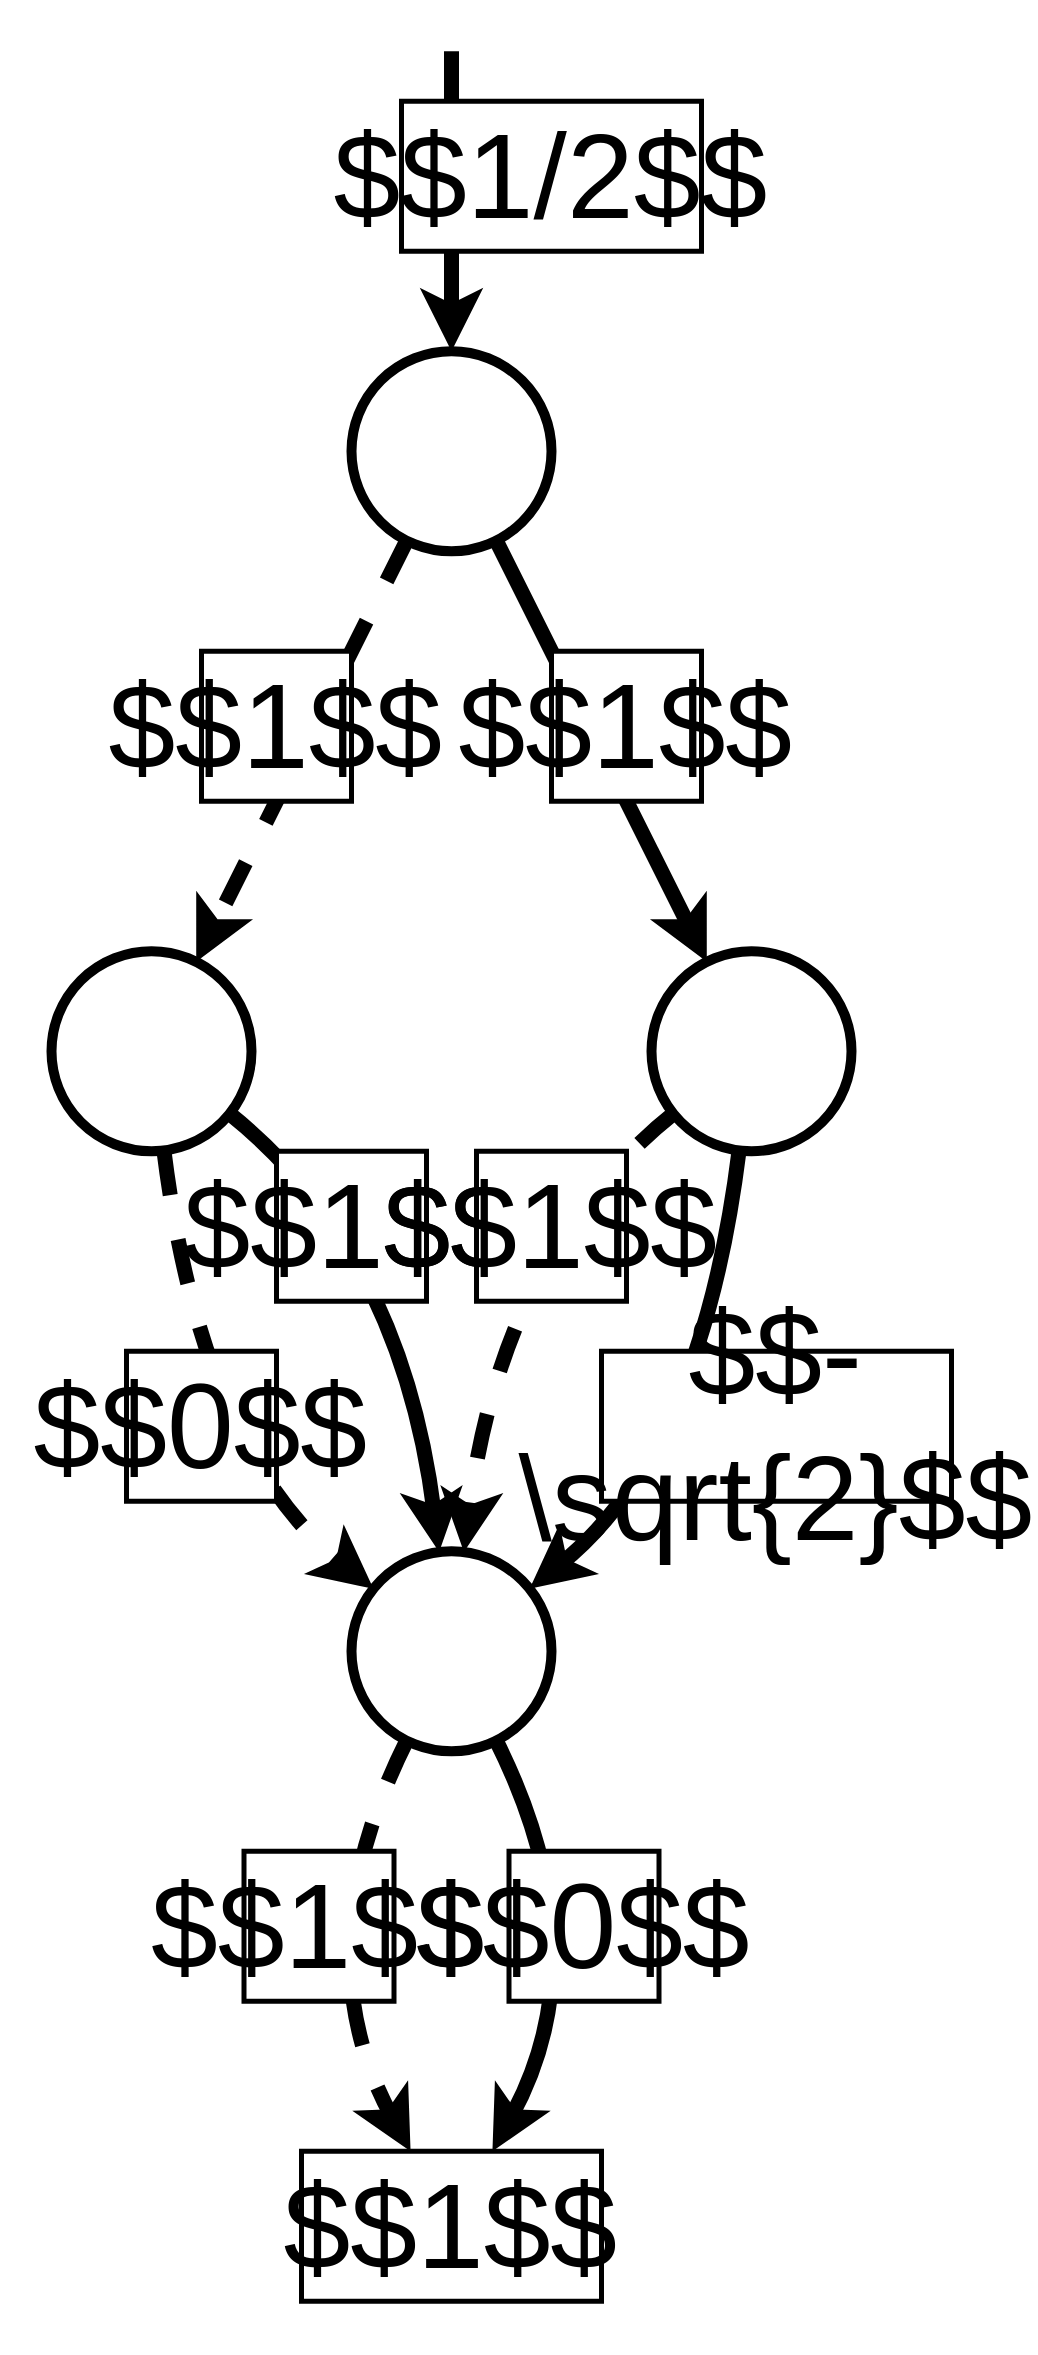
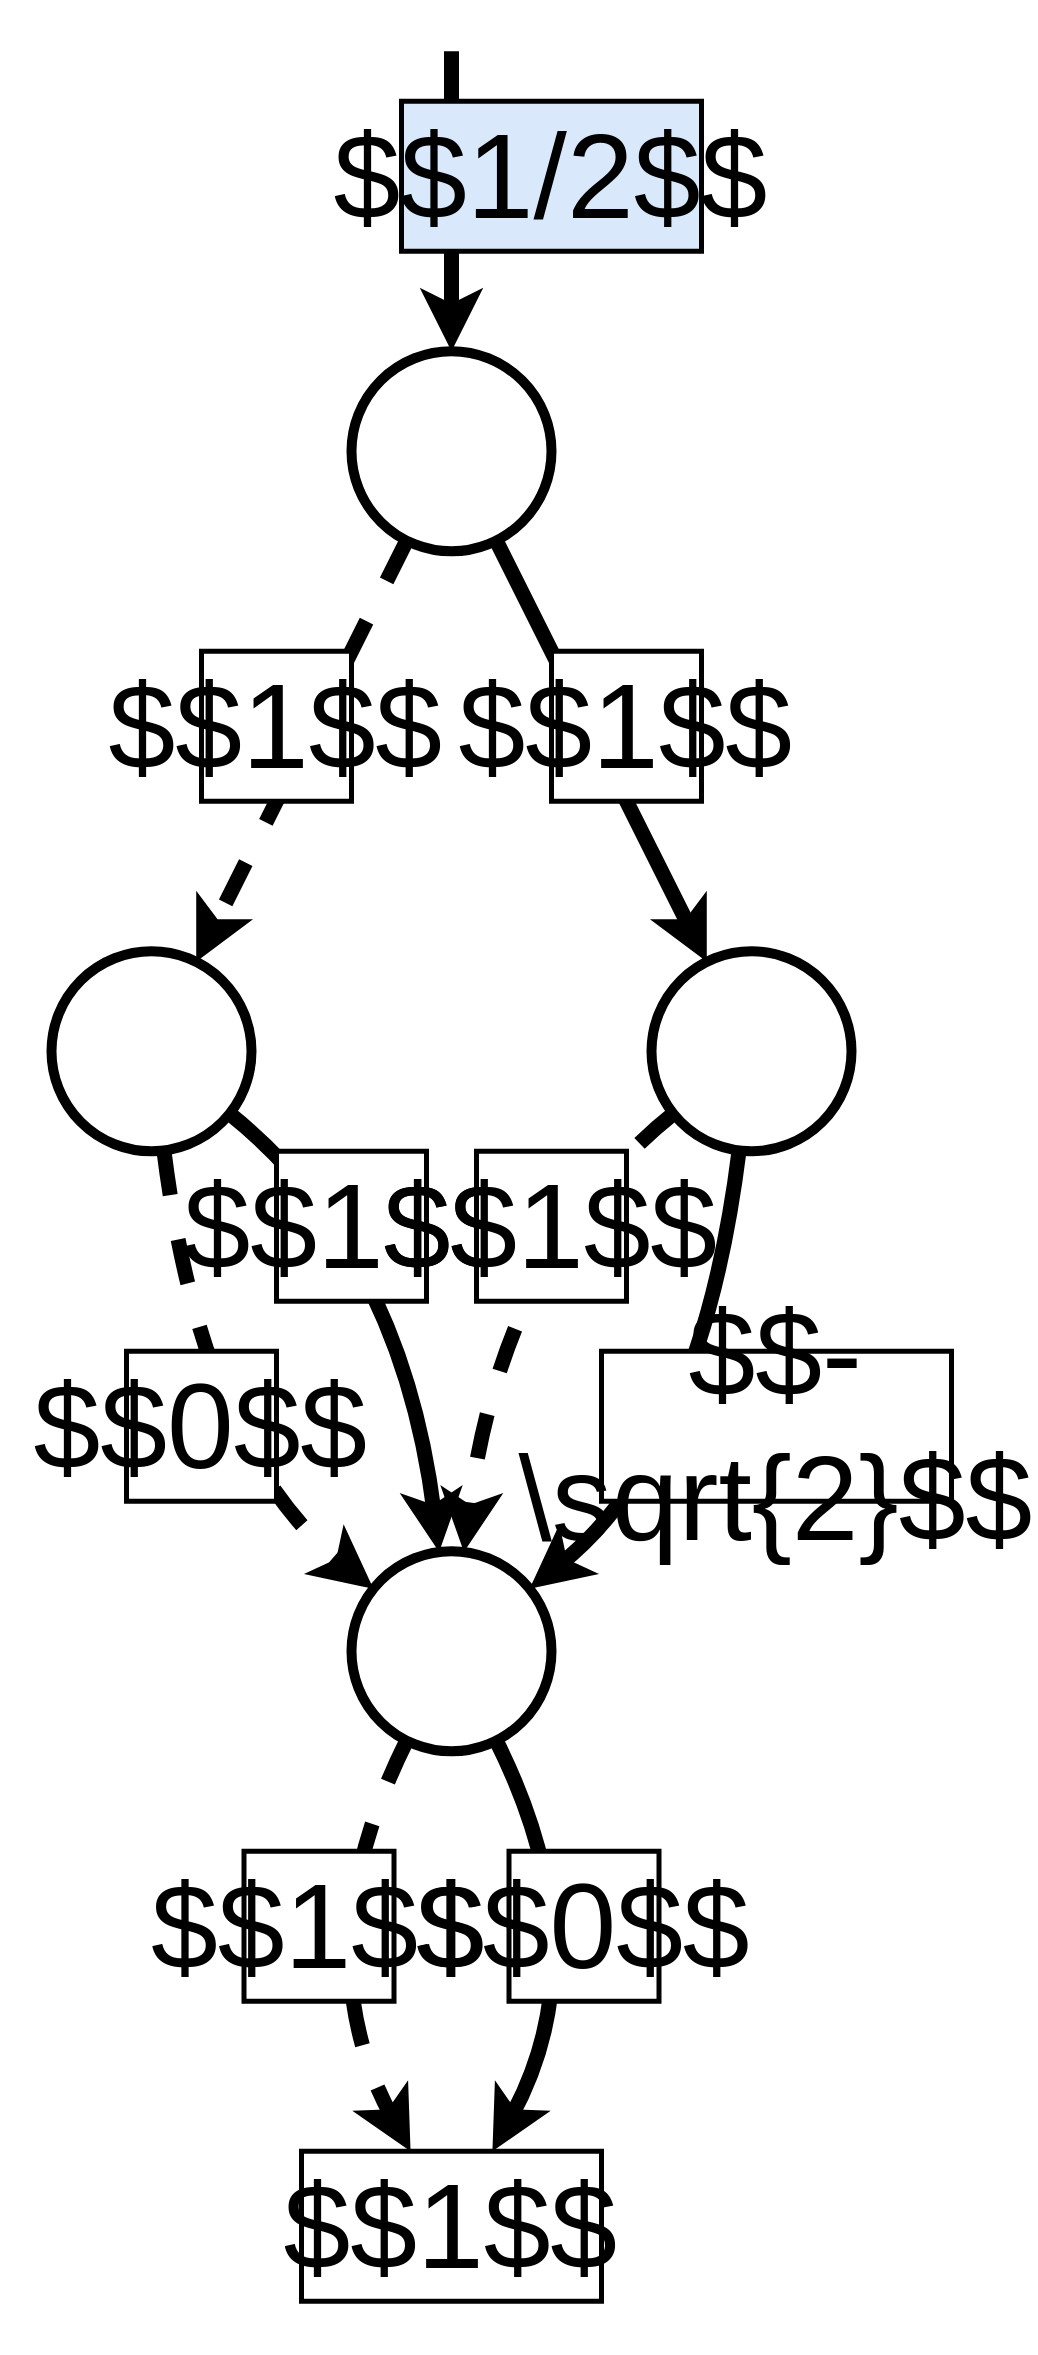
- <mxCell id="17" value="&lt;span style=&quot;font-size: 48px;&quot;&gt;$$1/2$$&lt;/span&gt;" style="rounded=0;whiteSpace=wrap;html=1;strokeWidth=2;fontSize=48;" parent="1" vertex="1"><mxGeometry x="160" y="40" width="120" height="60" as="geometry" /></mxCell>
+ <mxCell id="17" value="&lt;span style=&quot;font-size: 48px;&quot;&gt;$$1/2$$&lt;/span&gt;" style="rounded=0;whiteSpace=wrap;html=1;strokeWidth=2;fontSize=48;fillColor=#dae8fc;" parent="1" vertex="1"><mxGeometry x="160" y="40" width="120" height="60" as="geometry" /></mxCell>
